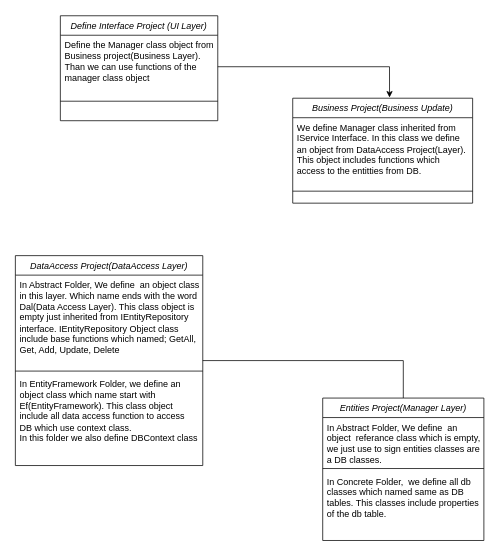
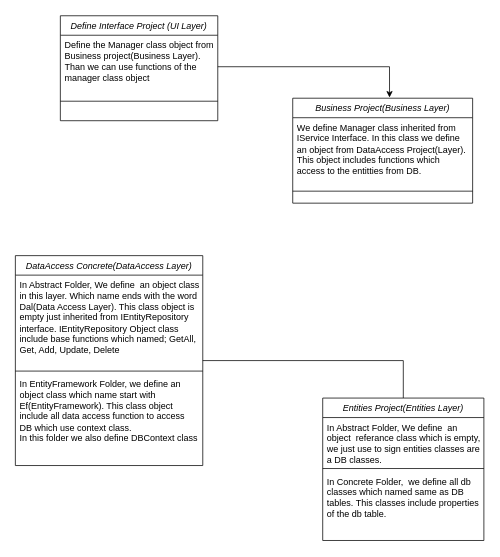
- <mxCell id="10" value="Business Project(Business Update)" style="swimlane;fontStyle=2;align=center;verticalAlign=top;childLayout=stackLayout;horizontal=1;startSize=26;horizontalStack=0;resizeParent=1;resizeLast=0;collapsible=1;marginBottom=0;rounded=0;shadow=0;strokeWidth=1;" vertex="1" parent="1"><mxGeometry x="390" y="130" width="240" height="140" as="geometry"><mxRectangle x="230" y="140" width="160" height="26" as="alternateBounds" /></mxGeometry></mxCell>
+ <mxCell id="10" value="Business Project(Business Layer)" style="swimlane;fontStyle=2;align=center;verticalAlign=top;childLayout=stackLayout;horizontal=1;startSize=26;horizontalStack=0;resizeParent=1;resizeLast=0;collapsible=1;marginBottom=0;rounded=0;shadow=0;strokeWidth=1;" vertex="1" parent="1"><mxGeometry x="390" y="130" width="240" height="140" as="geometry"><mxRectangle x="230" y="140" width="160" height="26" as="alternateBounds" /></mxGeometry></mxCell>
- <mxCell id="6" value="DataAccess Project(DataAccess Layer)" style="swimlane;fontStyle=2;align=center;verticalAlign=top;childLayout=stackLayout;horizontal=1;startSize=26;horizontalStack=0;resizeParent=1;resizeLast=0;collapsible=1;marginBottom=0;rounded=0;shadow=0;strokeWidth=1;whiteSpace=wrap;" vertex="1" parent="1"><mxGeometry x="20" y="340" width="250" height="280" as="geometry"><mxRectangle x="230" y="140" width="160" height="26" as="alternateBounds" /></mxGeometry></mxCell>
+ <mxCell id="6" value="DataAccess Concrete(DataAccess Layer)" style="swimlane;fontStyle=2;align=center;verticalAlign=top;childLayout=stackLayout;horizontal=1;startSize=26;horizontalStack=0;resizeParent=1;resizeLast=0;collapsible=1;marginBottom=0;rounded=0;shadow=0;strokeWidth=1;whiteSpace=wrap;" vertex="1" parent="1"><mxGeometry x="20" y="340" width="250" height="280" as="geometry"><mxRectangle x="230" y="140" width="160" height="26" as="alternateBounds" /></mxGeometry></mxCell>
- <mxCell id="14" value="Entities Project(Manager Layer)" style="swimlane;fontStyle=2;align=center;verticalAlign=top;childLayout=stackLayout;horizontal=1;startSize=26;horizontalStack=0;resizeParent=1;resizeLast=0;collapsible=1;marginBottom=0;rounded=0;shadow=0;strokeWidth=1;whiteSpace=wrap;" vertex="1" parent="1"><mxGeometry x="430" y="530" width="215" height="190" as="geometry"><mxRectangle x="230" y="140" width="160" height="26" as="alternateBounds" /></mxGeometry></mxCell>
+ <mxCell id="14" value="Entities Project(Entities Layer)" style="swimlane;fontStyle=2;align=center;verticalAlign=top;childLayout=stackLayout;horizontal=1;startSize=26;horizontalStack=0;resizeParent=1;resizeLast=0;collapsible=1;marginBottom=0;rounded=0;shadow=0;strokeWidth=1;whiteSpace=wrap;" vertex="1" parent="1"><mxGeometry x="430" y="530" width="215" height="190" as="geometry"><mxRectangle x="230" y="140" width="160" height="26" as="alternateBounds" /></mxGeometry></mxCell>
